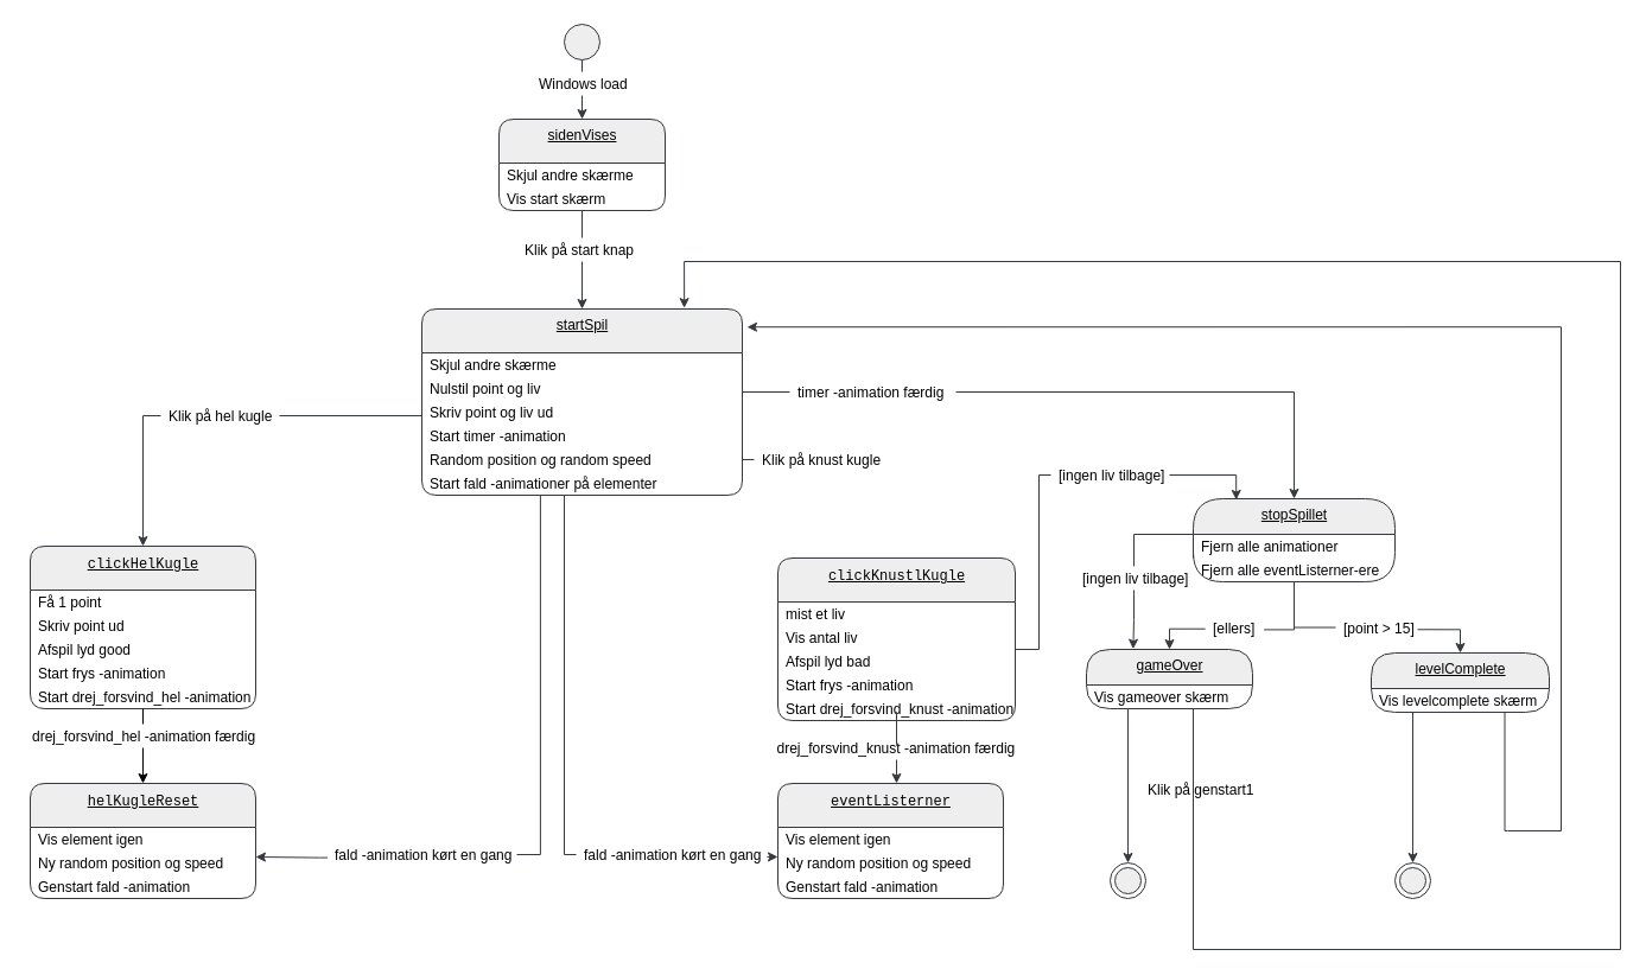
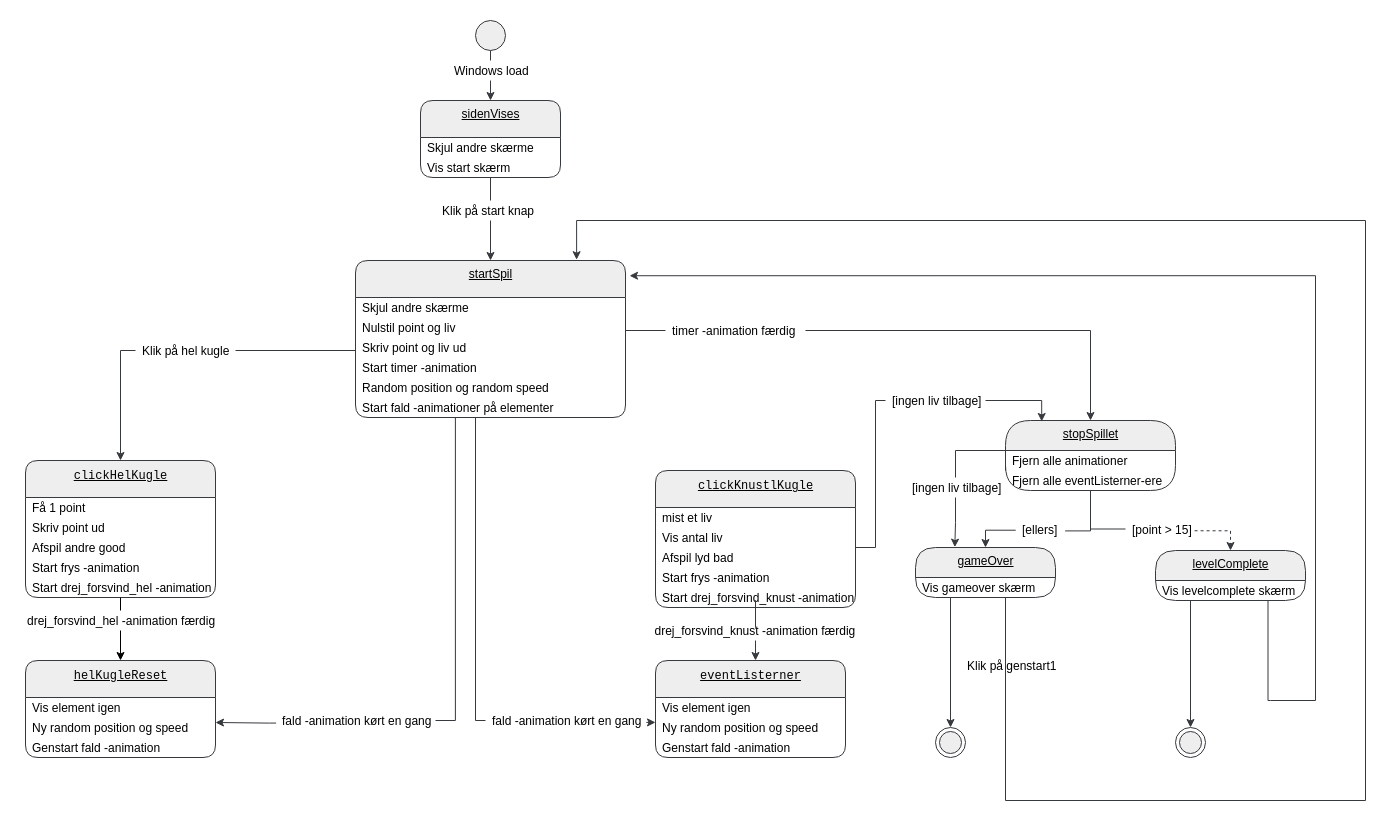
- <mxCell id="73" value="" style="edgeStyle=orthogonalEdgeStyle;rounded=0;orthogonalLoop=1;jettySize=auto;html=1;exitX=1;exitY=0.75;exitDx=0;exitDy=0;entryX=0;entryY=0.5;entryDx=0;entryDy=0;fillColor=#eeeeee;strokeColor=#36393d;endArrow=none;" edge="1" parent="1" source="9" target="74"><mxGeometry x="-0.437" y="5" relative="1" as="geometry"><mxPoint as="offset" /><mxPoint x="625" y="392" as="sourcePoint" /><mxPoint x="755" y="470" as="targetPoint" /><Array as="points"><mxPoint x="625" y="387" /></Array></mxGeometry></mxCell>
- <mxCell id="74" value="Klik på knust kugle" style="fillColor=none;strokeColor=none;align=left;verticalAlign=middle;spacingLeft=5;fontColor=#000000;" vertex="1" parent="1"><mxGeometry x="635" y="377" width="110" height="20" as="geometry" /></mxCell>
- <mxCell id="44" value="" style="edgeStyle=orthogonalEdgeStyle;rounded=0;orthogonalLoop=1;jettySize=auto;html=1;exitX=0.987;exitY=0.588;exitDx=0;exitDy=0;entryX=0.5;entryY=0;entryDx=0;entryDy=0;fillColor=#eeeeee;strokeColor=#36393d;startArrow=none;exitPerimeter=0;" parent="1" source="84" target="45" edge="1"><mxGeometry x="-0.002" relative="1" as="geometry"><mxPoint x="1075" y="540" as="targetPoint" /><Array as="points"><mxPoint x="1230" y="530" /></Array><mxPoint as="offset" /></mxGeometry></mxCell>
+ <mxCell id="44" value="" style="edgeStyle=orthogonalEdgeStyle;rounded=0;orthogonalLoop=1;jettySize=auto;html=1;exitX=0.987;exitY=0.588;exitDx=0;exitDy=0;entryX=0.5;entryY=0;entryDx=0;entryDy=0;fillColor=#eeeeee;strokeColor=#36393d;startArrow=none;exitPerimeter=0;dashed=1;" parent="1" source="84" target="45" edge="1"><mxGeometry x="-0.002" relative="1" as="geometry"><mxPoint x="1075" y="540" as="targetPoint" /><Array as="points"><mxPoint x="1230" y="530" /></Array><mxPoint as="offset" /></mxGeometry></mxCell>
- <mxCell id="15" value="Afspil lyd good" style="fillColor=none;strokeColor=none;align=left;verticalAlign=middle;spacingLeft=5;fontColor=#000000;" parent="12" vertex="1"><mxGeometry y="77" width="190" height="20" as="geometry" /></mxCell>
+ <mxCell id="15" value="Afspil andre good" style="fillColor=none;strokeColor=none;align=left;verticalAlign=middle;spacingLeft=5;fontColor=#000000;" parent="12" vertex="1"><mxGeometry y="77" width="190" height="20" as="geometry" /></mxCell>
